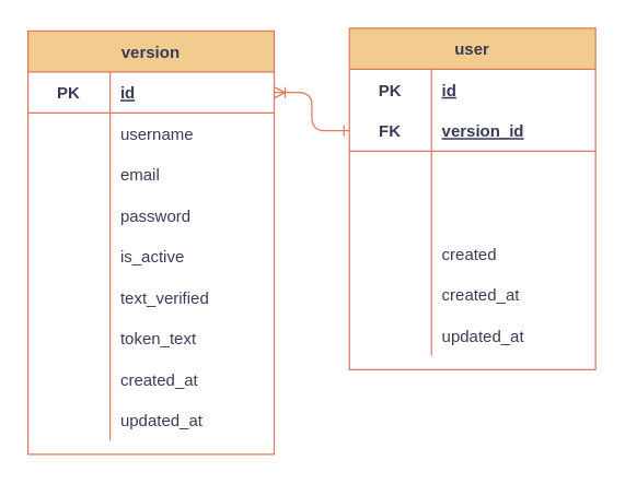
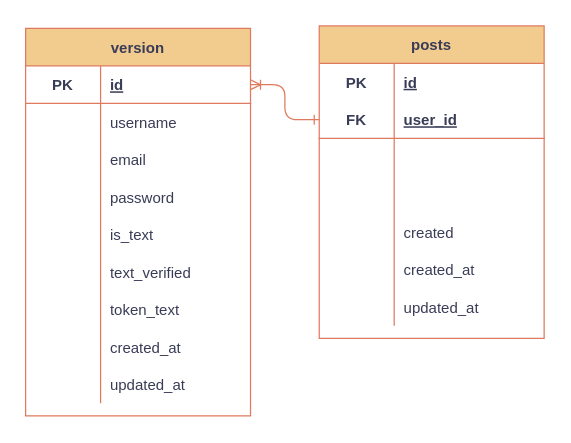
- <mxCell id="30" value="user" style="shape=table;startSize=30;container=1;collapsible=1;childLayout=tableLayout;fixedRows=1;rowLines=0;fontStyle=1;align=center;resizeLast=1;fillColor=#F2CC8F;strokeColor=#E07A5F;fontColor=#393C56;" vertex="1" parent="1"><mxGeometry x="255" y="20" width="180" height="250" as="geometry" /></mxCell>
+ <mxCell id="30" value="posts" style="shape=table;startSize=30;container=1;collapsible=1;childLayout=tableLayout;fixedRows=1;rowLines=0;fontStyle=1;align=center;resizeLast=1;fillColor=#F2CC8F;strokeColor=#E07A5F;fontColor=#393C56;" vertex="1" parent="1"><mxGeometry x="255" y="20" width="180" height="250" as="geometry" /></mxCell>
- <mxCell id="36" value="version_id" style="shape=partialRectangle;connectable=0;fillColor=none;top=0;left=0;bottom=0;right=0;align=left;spacingLeft=6;fontStyle=5;overflow=hidden;strokeColor=#E07A5F;fontColor=#393C56;" vertex="1" parent="34"><mxGeometry x="60" width="120" height="30" as="geometry" /></mxCell>
+ <mxCell id="36" value="user_id" style="shape=partialRectangle;connectable=0;fillColor=none;top=0;left=0;bottom=0;right=0;align=left;spacingLeft=6;fontStyle=5;overflow=hidden;strokeColor=#E07A5F;fontColor=#393C56;" vertex="1" parent="34"><mxGeometry x="60" width="120" height="30" as="geometry" /></mxCell>
- <mxCell id="17" value="is_active" style="shape=partialRectangle;connectable=0;fillColor=none;top=0;left=0;bottom=0;right=0;align=left;spacingLeft=6;overflow=hidden;strokeColor=#E07A5F;fontColor=#393C56;" vertex="1" parent="15"><mxGeometry x="60" width="120" height="30" as="geometry" /></mxCell>
+ <mxCell id="17" value="is_text" style="shape=partialRectangle;connectable=0;fillColor=none;top=0;left=0;bottom=0;right=0;align=left;spacingLeft=6;overflow=hidden;strokeColor=#E07A5F;fontColor=#393C56;" vertex="1" parent="15"><mxGeometry x="60" width="120" height="30" as="geometry" /></mxCell>
